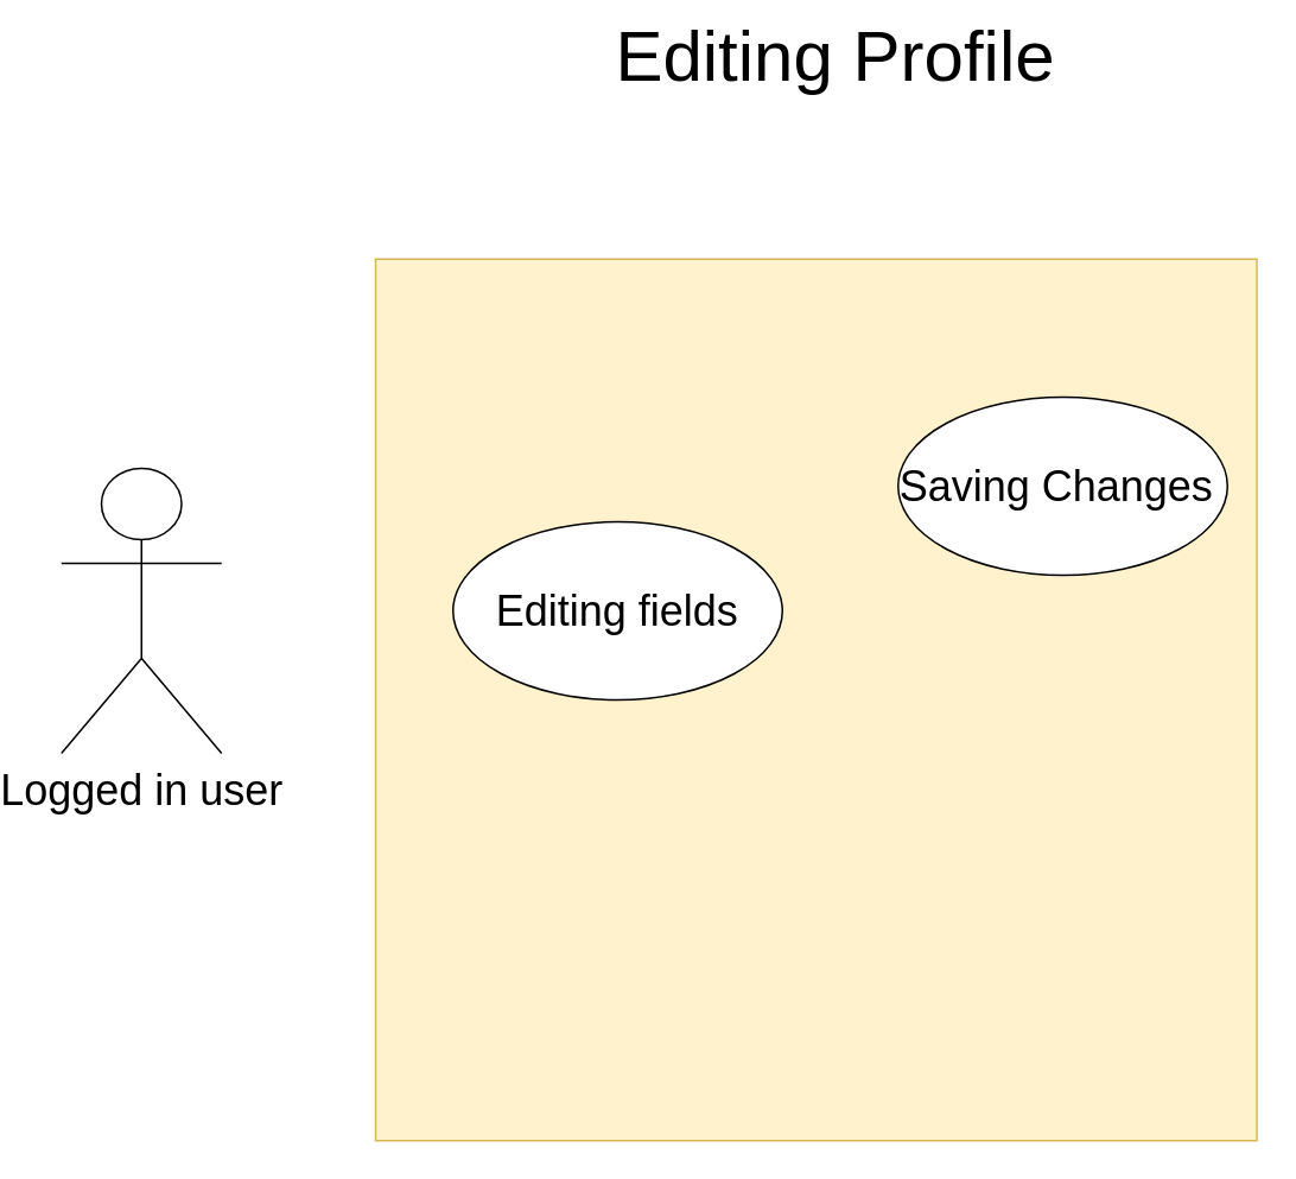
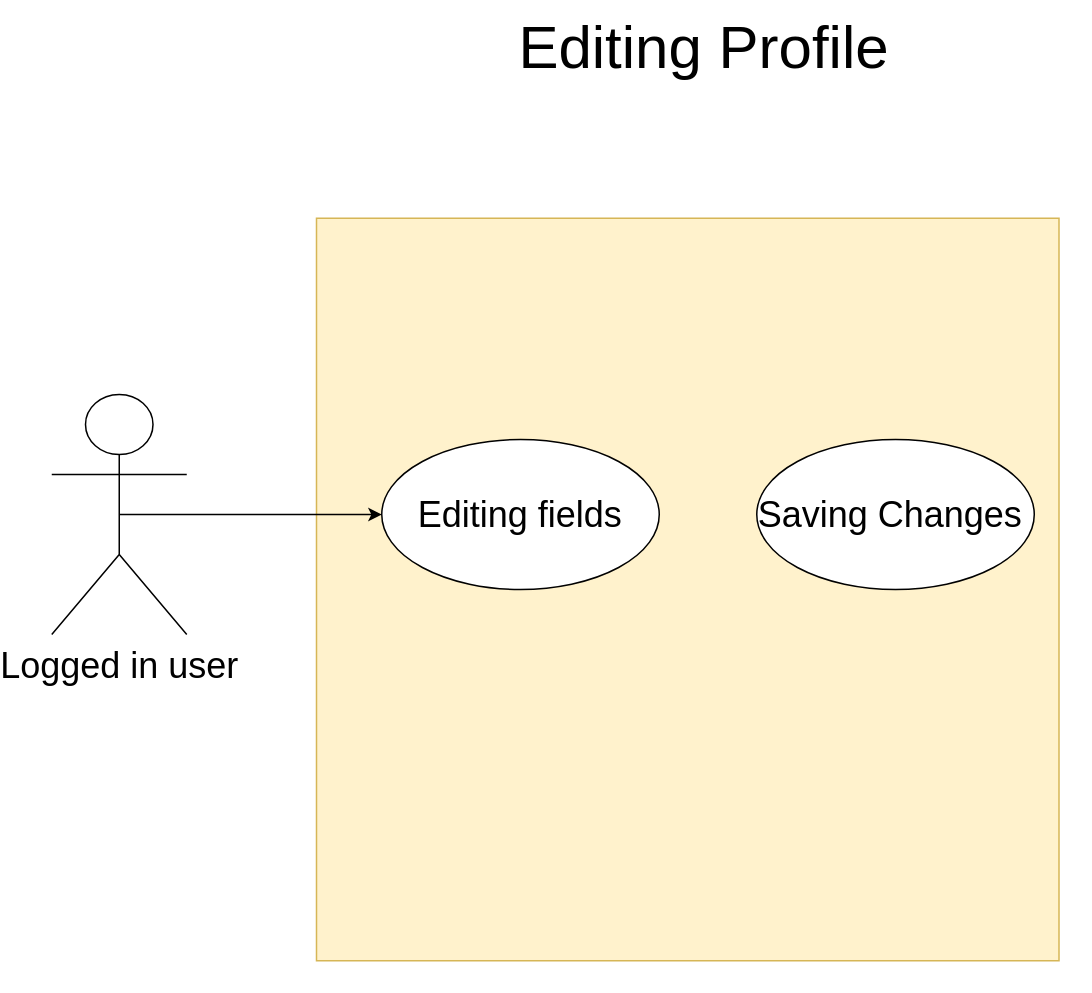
- <mxCell id="5" value="Saving Changes&amp;nbsp;" style="ellipse;whiteSpace=wrap;html=1;fontSize=24;" vertex="1" parent="1"><mxGeometry x="490.024" y="222.5" width="185" height="100" as="geometry" /></mxCell>
+ <mxCell id="5" value="Saving Changes&amp;nbsp;" style="ellipse;whiteSpace=wrap;html=1;fontSize=24;" vertex="1" parent="1"><mxGeometry x="490.024" y="292.5" width="185" height="100" as="geometry" /></mxCell>
+ <mxCell id="6" style="edgeStyle=orthogonalEdgeStyle;rounded=0;orthogonalLoop=1;jettySize=auto;html=1;exitX=0.5;exitY=0.5;exitDx=0;exitDy=0;exitPerimeter=0;entryX=0;entryY=0.5;entryDx=0;entryDy=0;" edge="1" parent="1" source="7" target="4"><mxGeometry relative="1" as="geometry" /></mxCell>
